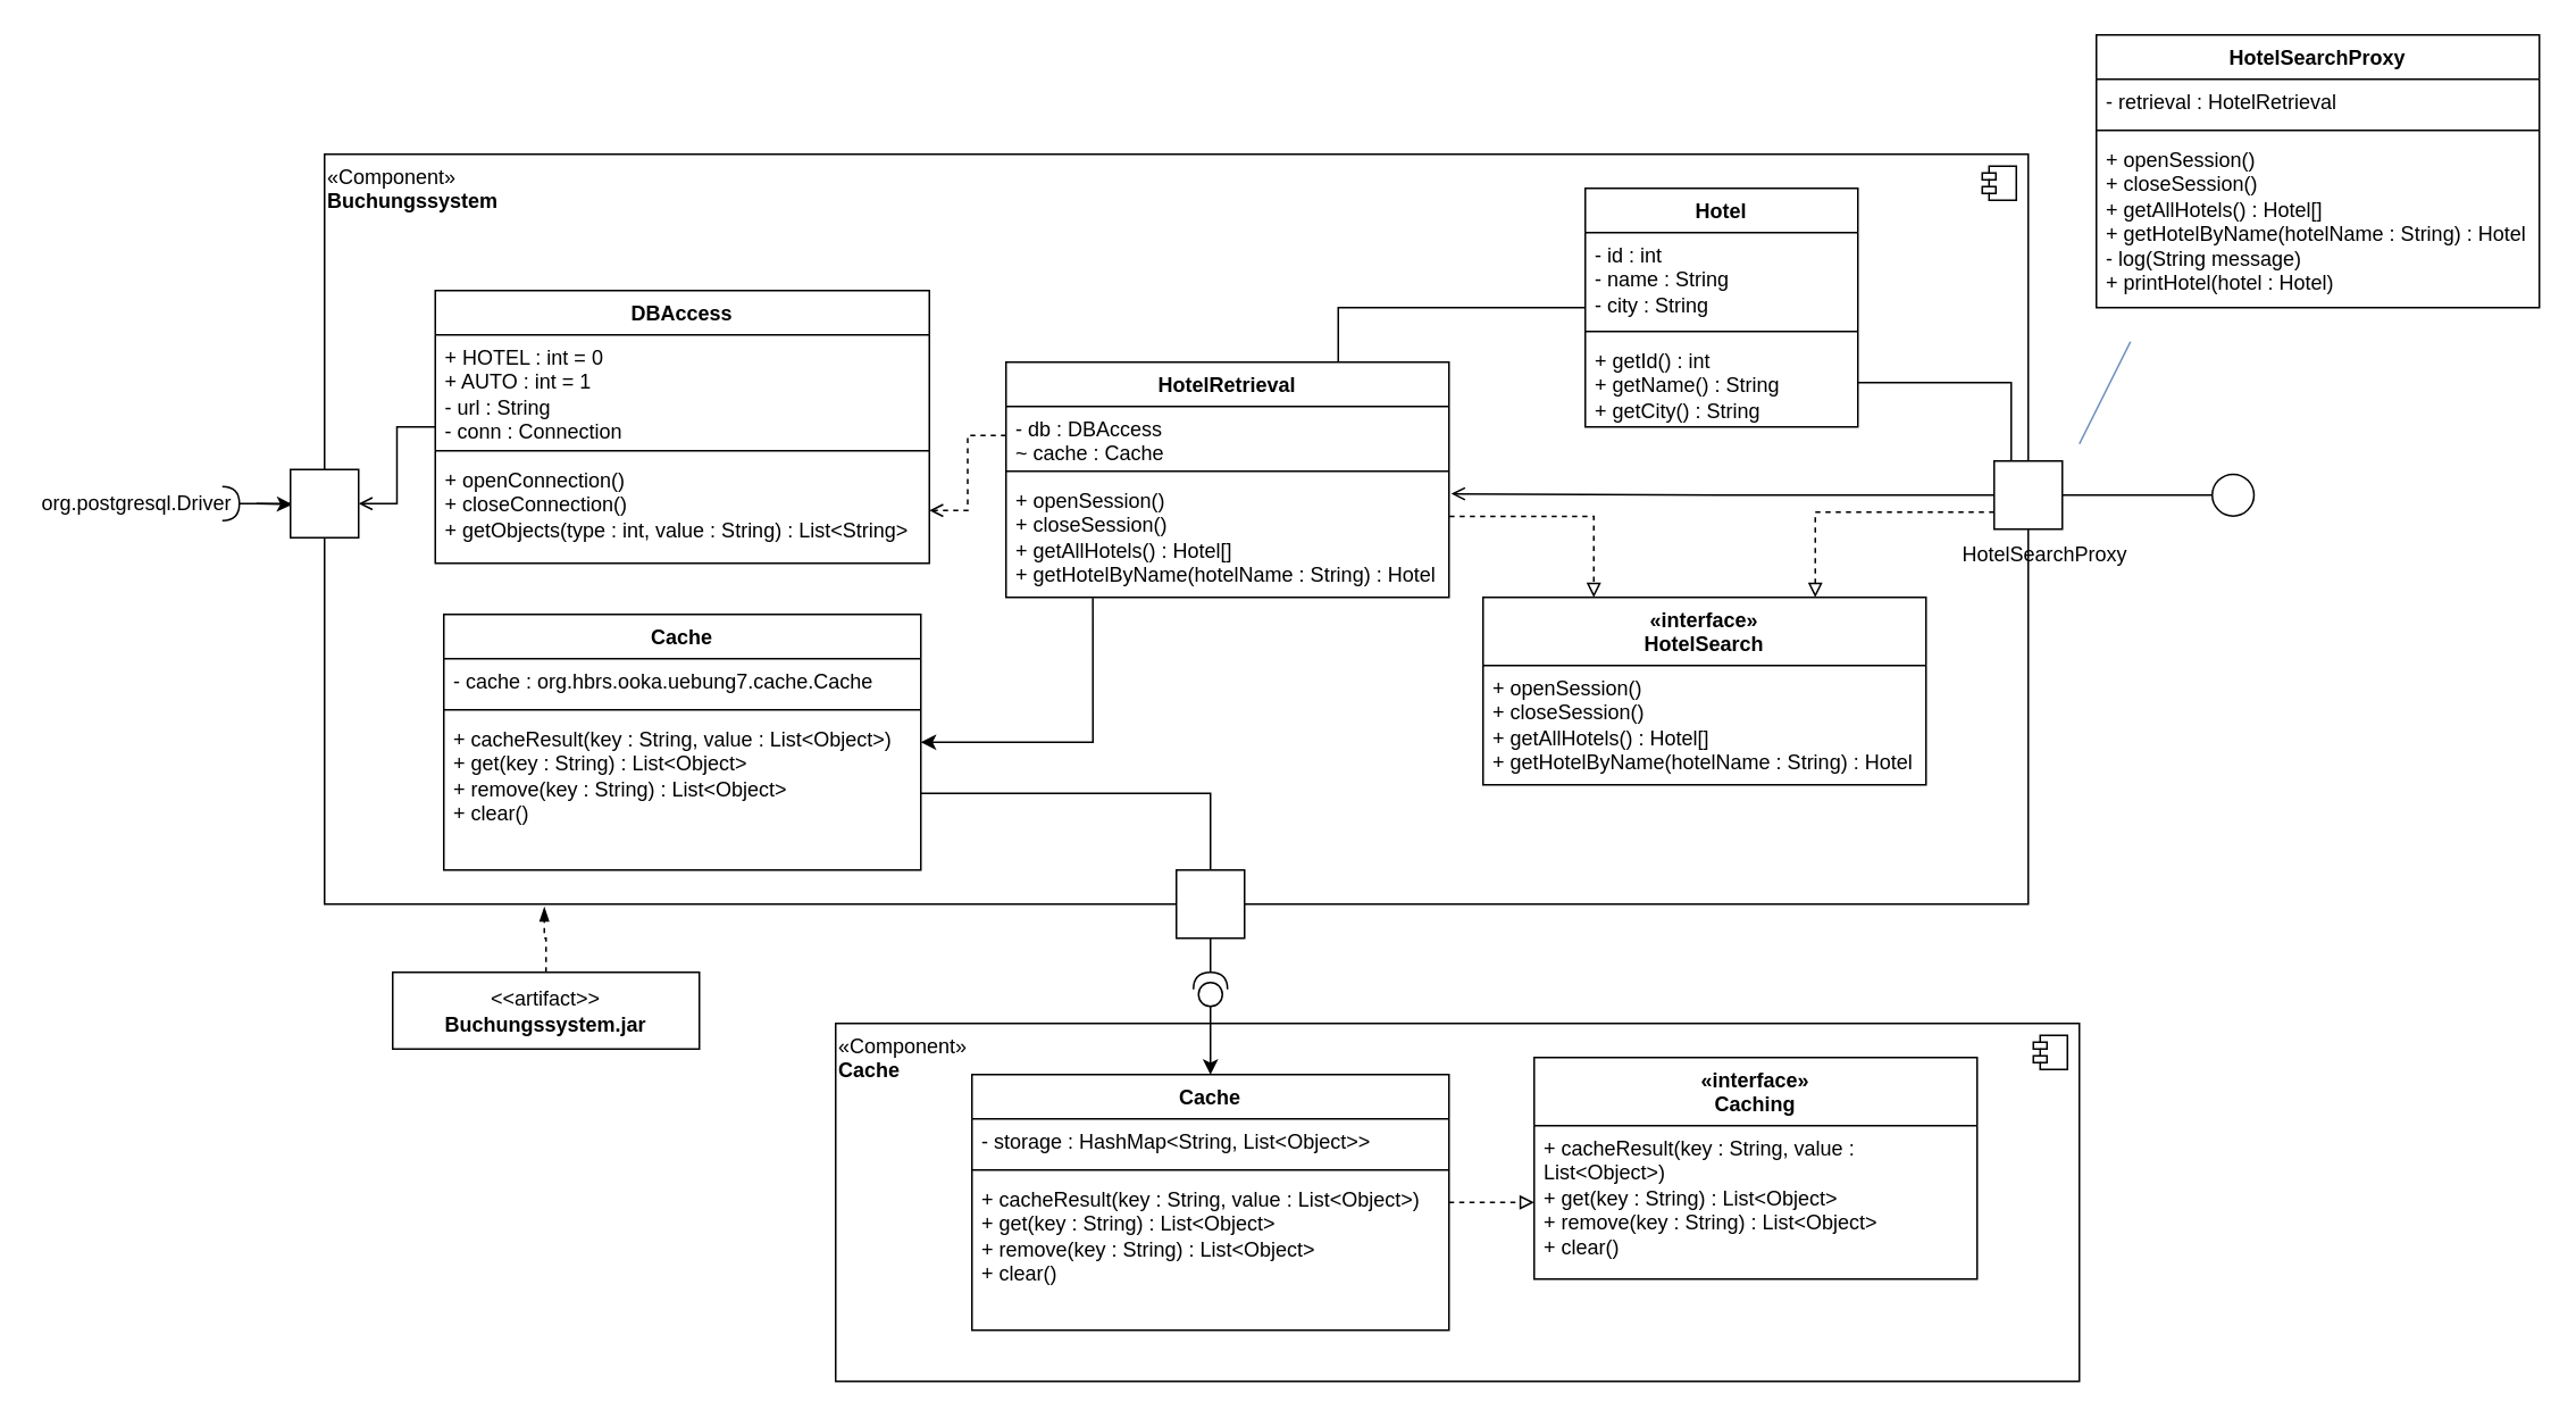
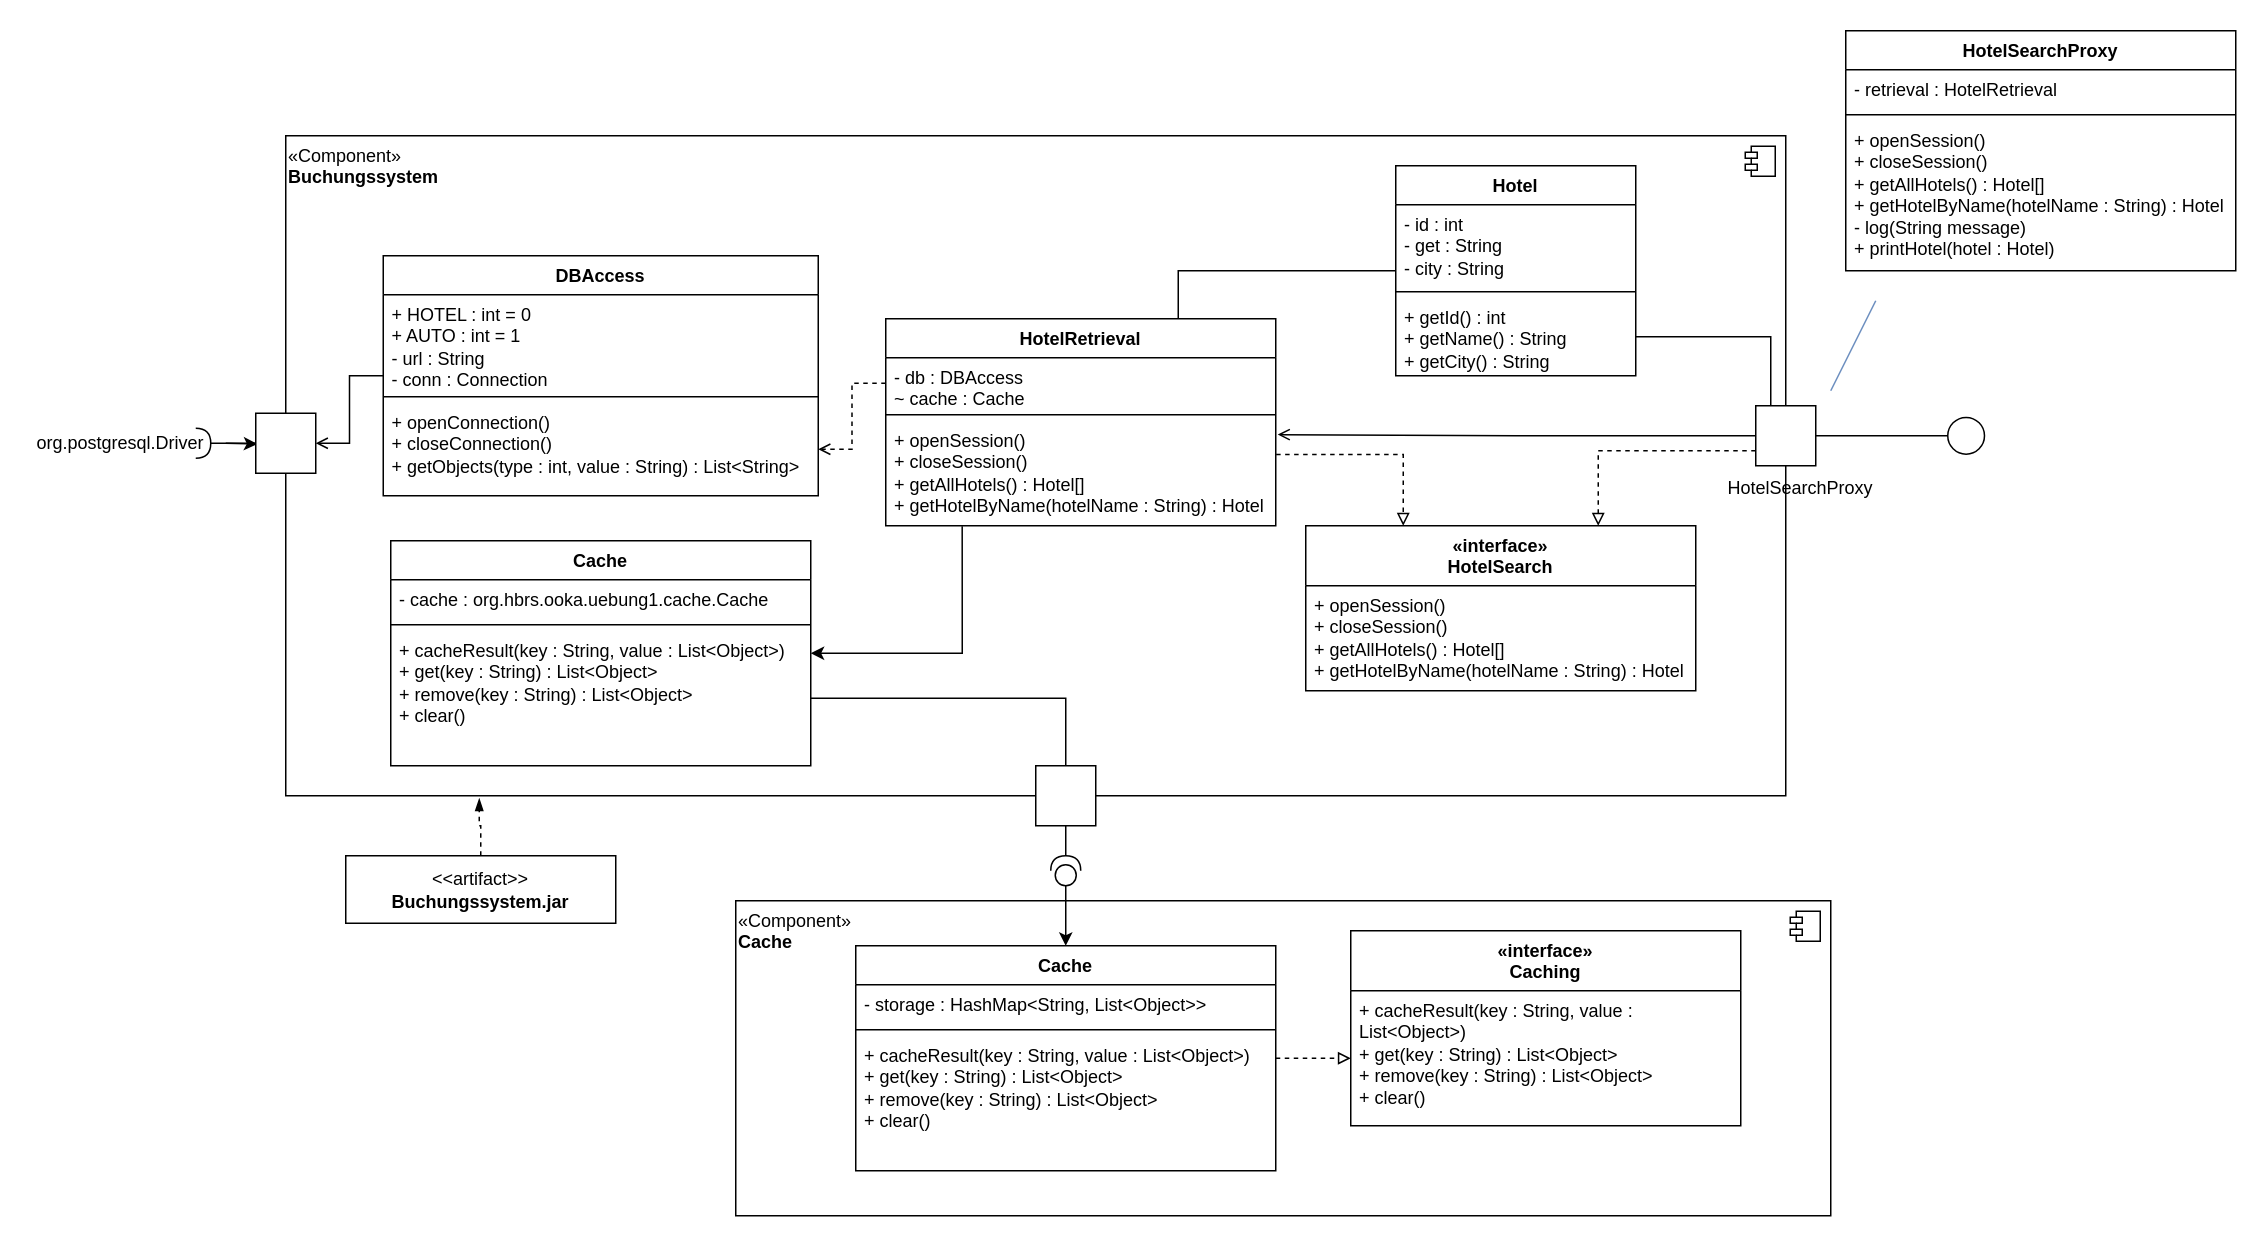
- <mxCell id="11" value="&lt;div&gt;- id : int&lt;/div&gt;&lt;div&gt;- name : String&lt;/div&gt;&lt;div&gt;- city : String&lt;br&gt;&lt;/div&gt;" style="text;strokeColor=none;fillColor=none;align=left;verticalAlign=top;spacingLeft=4;spacingRight=4;overflow=hidden;rotatable=0;points=[[0,0.5],[1,0.5]];portConstraint=eastwest;whiteSpace=wrap;html=1;" parent="10" vertex="1"><mxGeometry y="26" width="160" height="54" as="geometry" /></mxCell>
+ <mxCell id="11" value="&lt;div&gt;- id : int&lt;/div&gt;&lt;div&gt;- get : String&lt;/div&gt;&lt;div&gt;- city : String&lt;br&gt;&lt;/div&gt;" style="text;strokeColor=none;fillColor=none;align=left;verticalAlign=top;spacingLeft=4;spacingRight=4;overflow=hidden;rotatable=0;points=[[0,0.5],[1,0.5]];portConstraint=eastwest;whiteSpace=wrap;html=1;" parent="10" vertex="1"><mxGeometry y="26" width="160" height="54" as="geometry" /></mxCell>
- <mxCell id="26" value="- cache : org.hbrs.ooka.uebung7.cache.Cache" style="text;strokeColor=none;fillColor=none;align=left;verticalAlign=top;spacingLeft=4;spacingRight=4;overflow=hidden;rotatable=0;points=[[0,0.5],[1,0.5]];portConstraint=eastwest;whiteSpace=wrap;html=1;" parent="25" vertex="1"><mxGeometry y="26" width="280" height="26" as="geometry" /></mxCell>
+ <mxCell id="26" value="- cache : org.hbrs.ooka.uebung1.cache.Cache" style="text;strokeColor=none;fillColor=none;align=left;verticalAlign=top;spacingLeft=4;spacingRight=4;overflow=hidden;rotatable=0;points=[[0,0.5],[1,0.5]];portConstraint=eastwest;whiteSpace=wrap;html=1;" parent="25" vertex="1"><mxGeometry y="26" width="280" height="26" as="geometry" /></mxCell>
